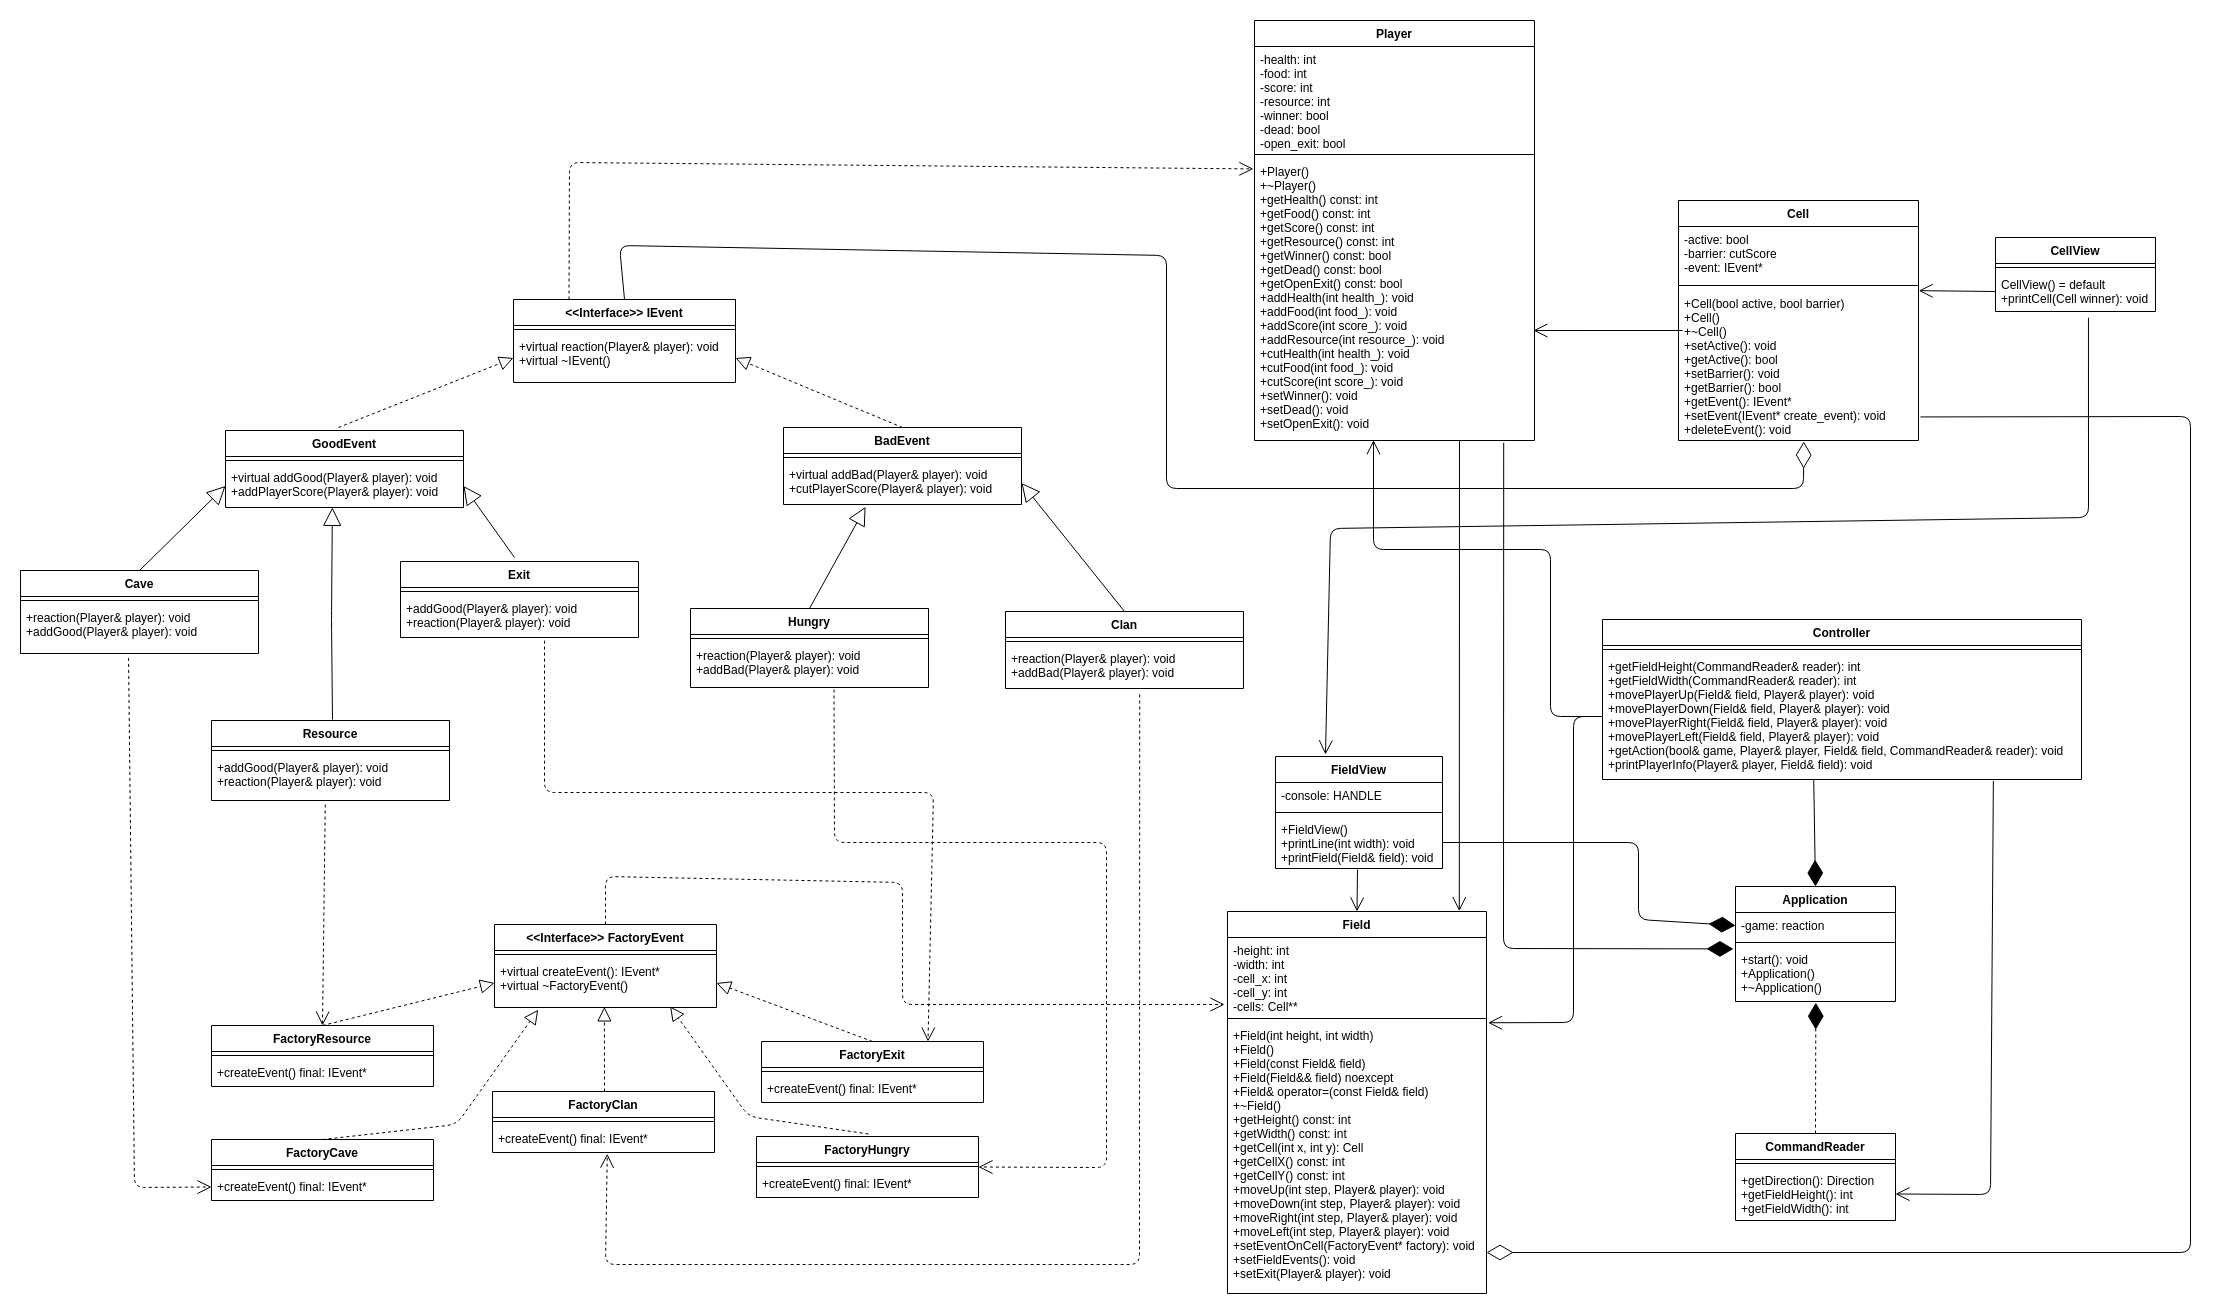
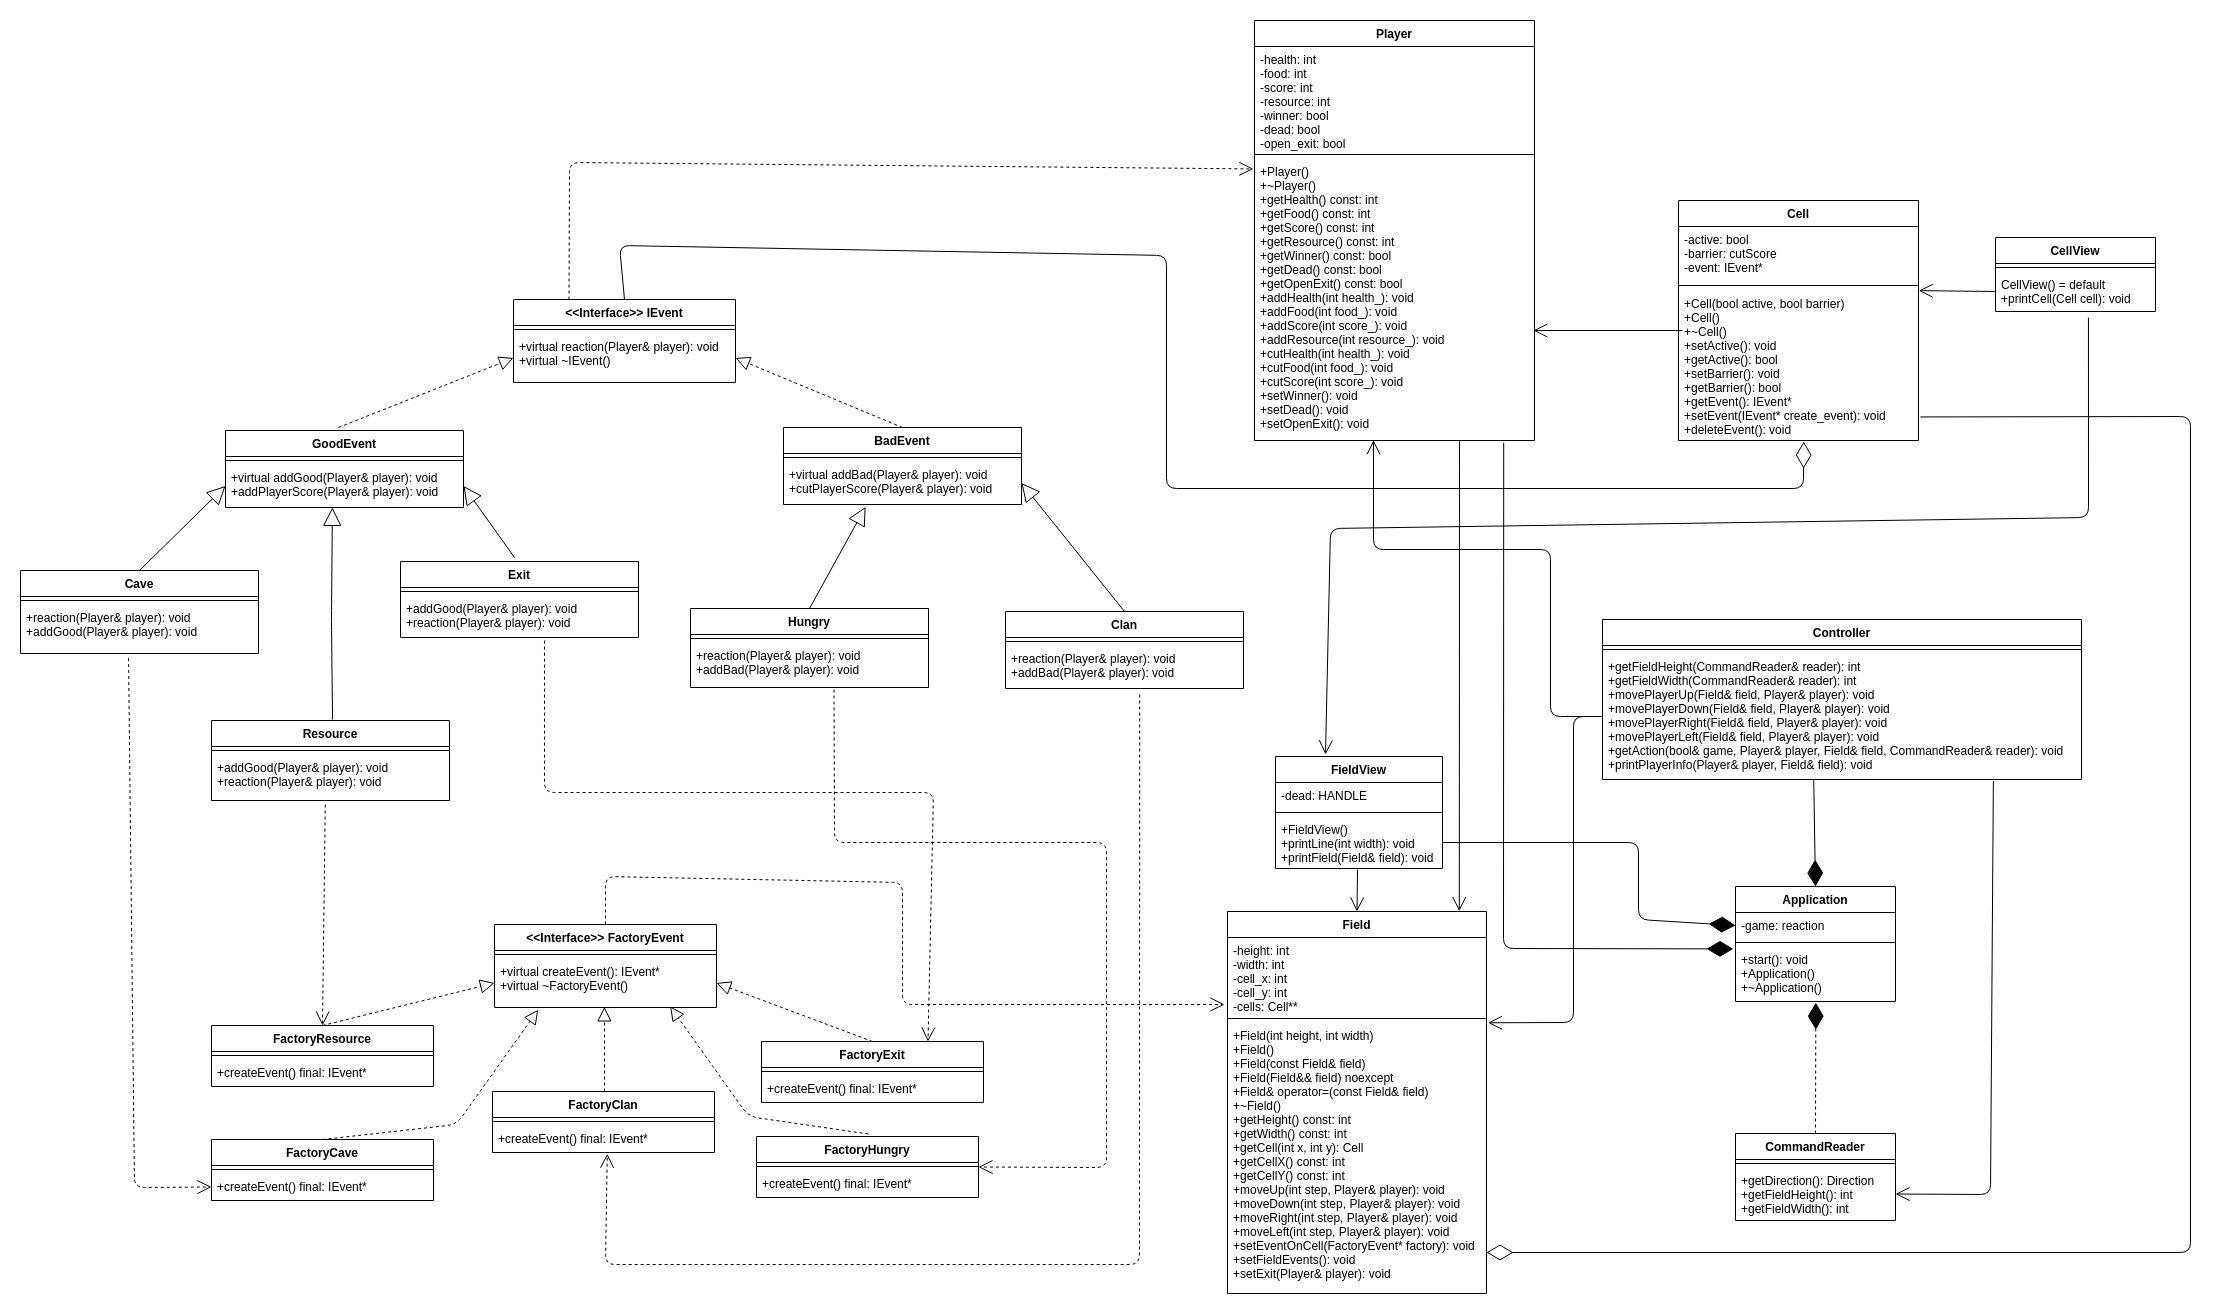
- <mxCell id="12" value="CellView() = default&#10;+printCell(Cell winner): void" style="text;strokeColor=none;fillColor=none;align=left;verticalAlign=top;spacingLeft=4;spacingRight=4;overflow=hidden;rotatable=0;points=[[0,0.5],[1,0.5]];portConstraint=eastwest;" parent="10" vertex="1"><mxGeometry y="34" width="160" height="40" as="geometry" /></mxCell>
+ <mxCell id="12" value="CellView() = default&#10;+printCell(Cell cell): void" style="text;strokeColor=none;fillColor=none;align=left;verticalAlign=top;spacingLeft=4;spacingRight=4;overflow=hidden;rotatable=0;points=[[0,0.5],[1,0.5]];portConstraint=eastwest;" parent="10" vertex="1"><mxGeometry y="34" width="160" height="40" as="geometry" /></mxCell>
- <mxCell id="18" value="-console: HANDLE" style="text;strokeColor=none;fillColor=none;align=left;verticalAlign=top;spacingLeft=4;spacingRight=4;overflow=hidden;rotatable=0;points=[[0,0.5],[1,0.5]];portConstraint=eastwest;" parent="17" vertex="1"><mxGeometry y="26" width="167" height="26" as="geometry" /></mxCell>
+ <mxCell id="18" value="-dead: HANDLE" style="text;strokeColor=none;fillColor=none;align=left;verticalAlign=top;spacingLeft=4;spacingRight=4;overflow=hidden;rotatable=0;points=[[0,0.5],[1,0.5]];portConstraint=eastwest;" parent="17" vertex="1"><mxGeometry y="26" width="167" height="26" as="geometry" /></mxCell>
